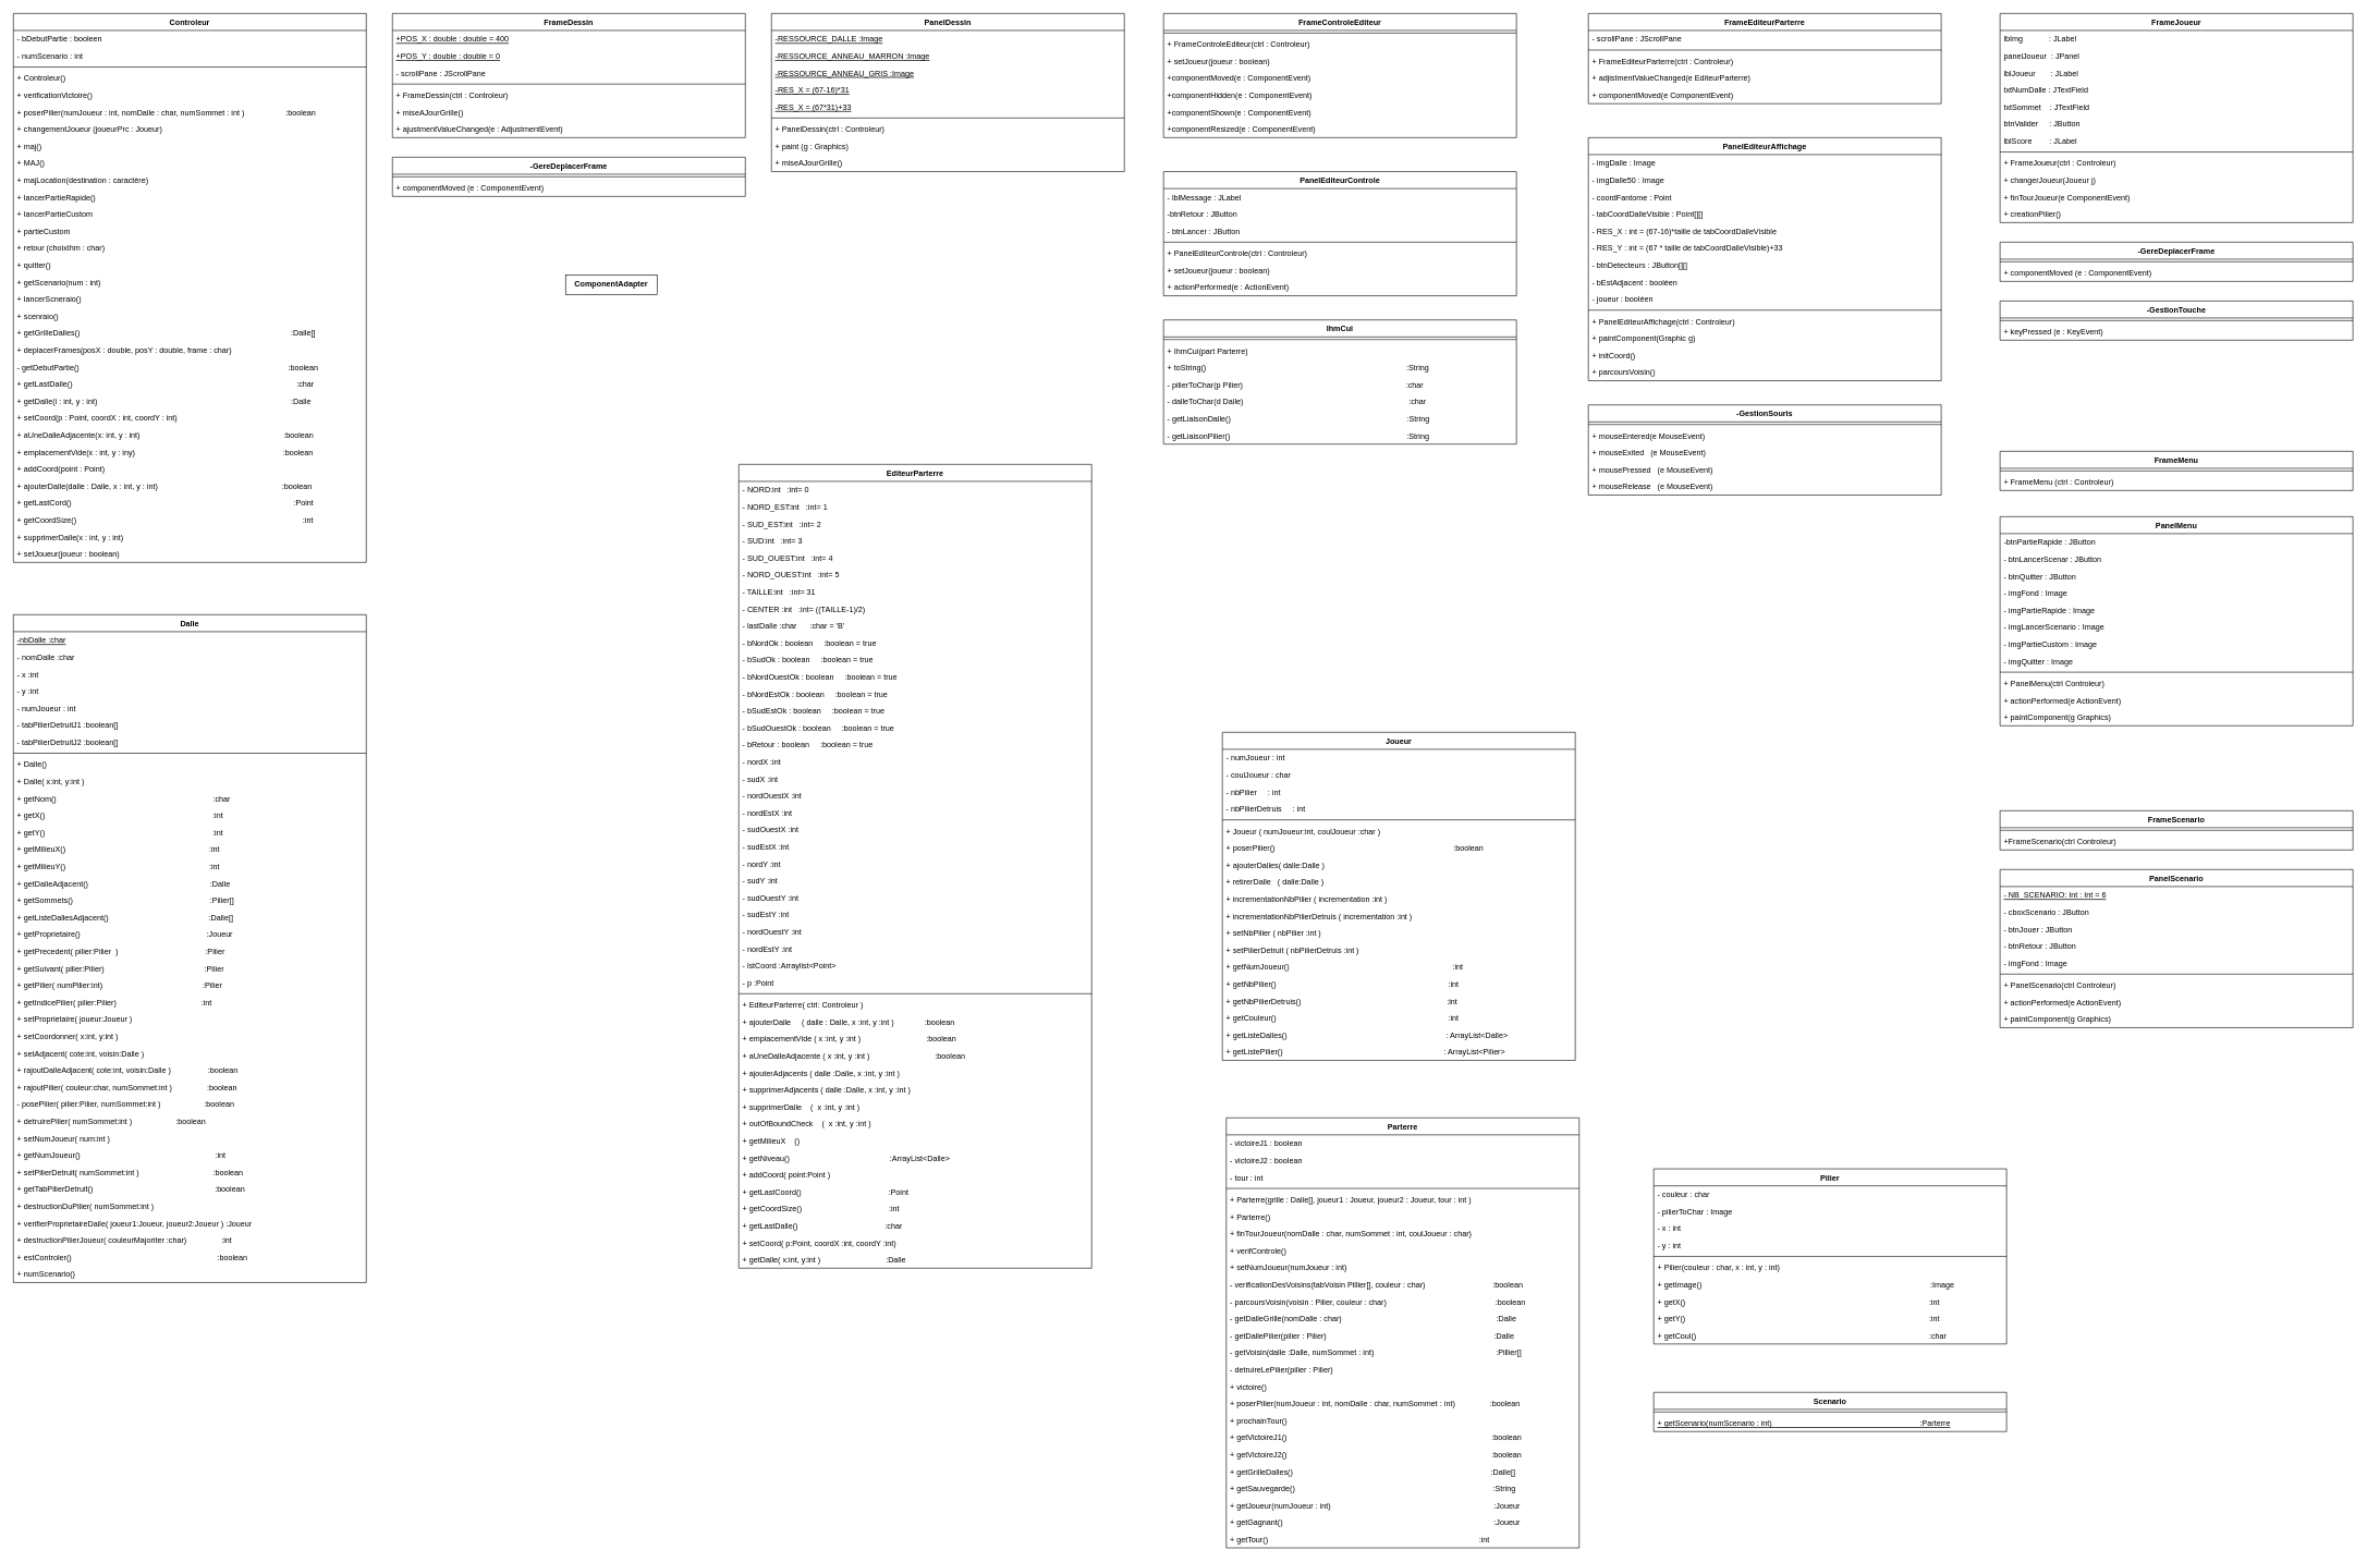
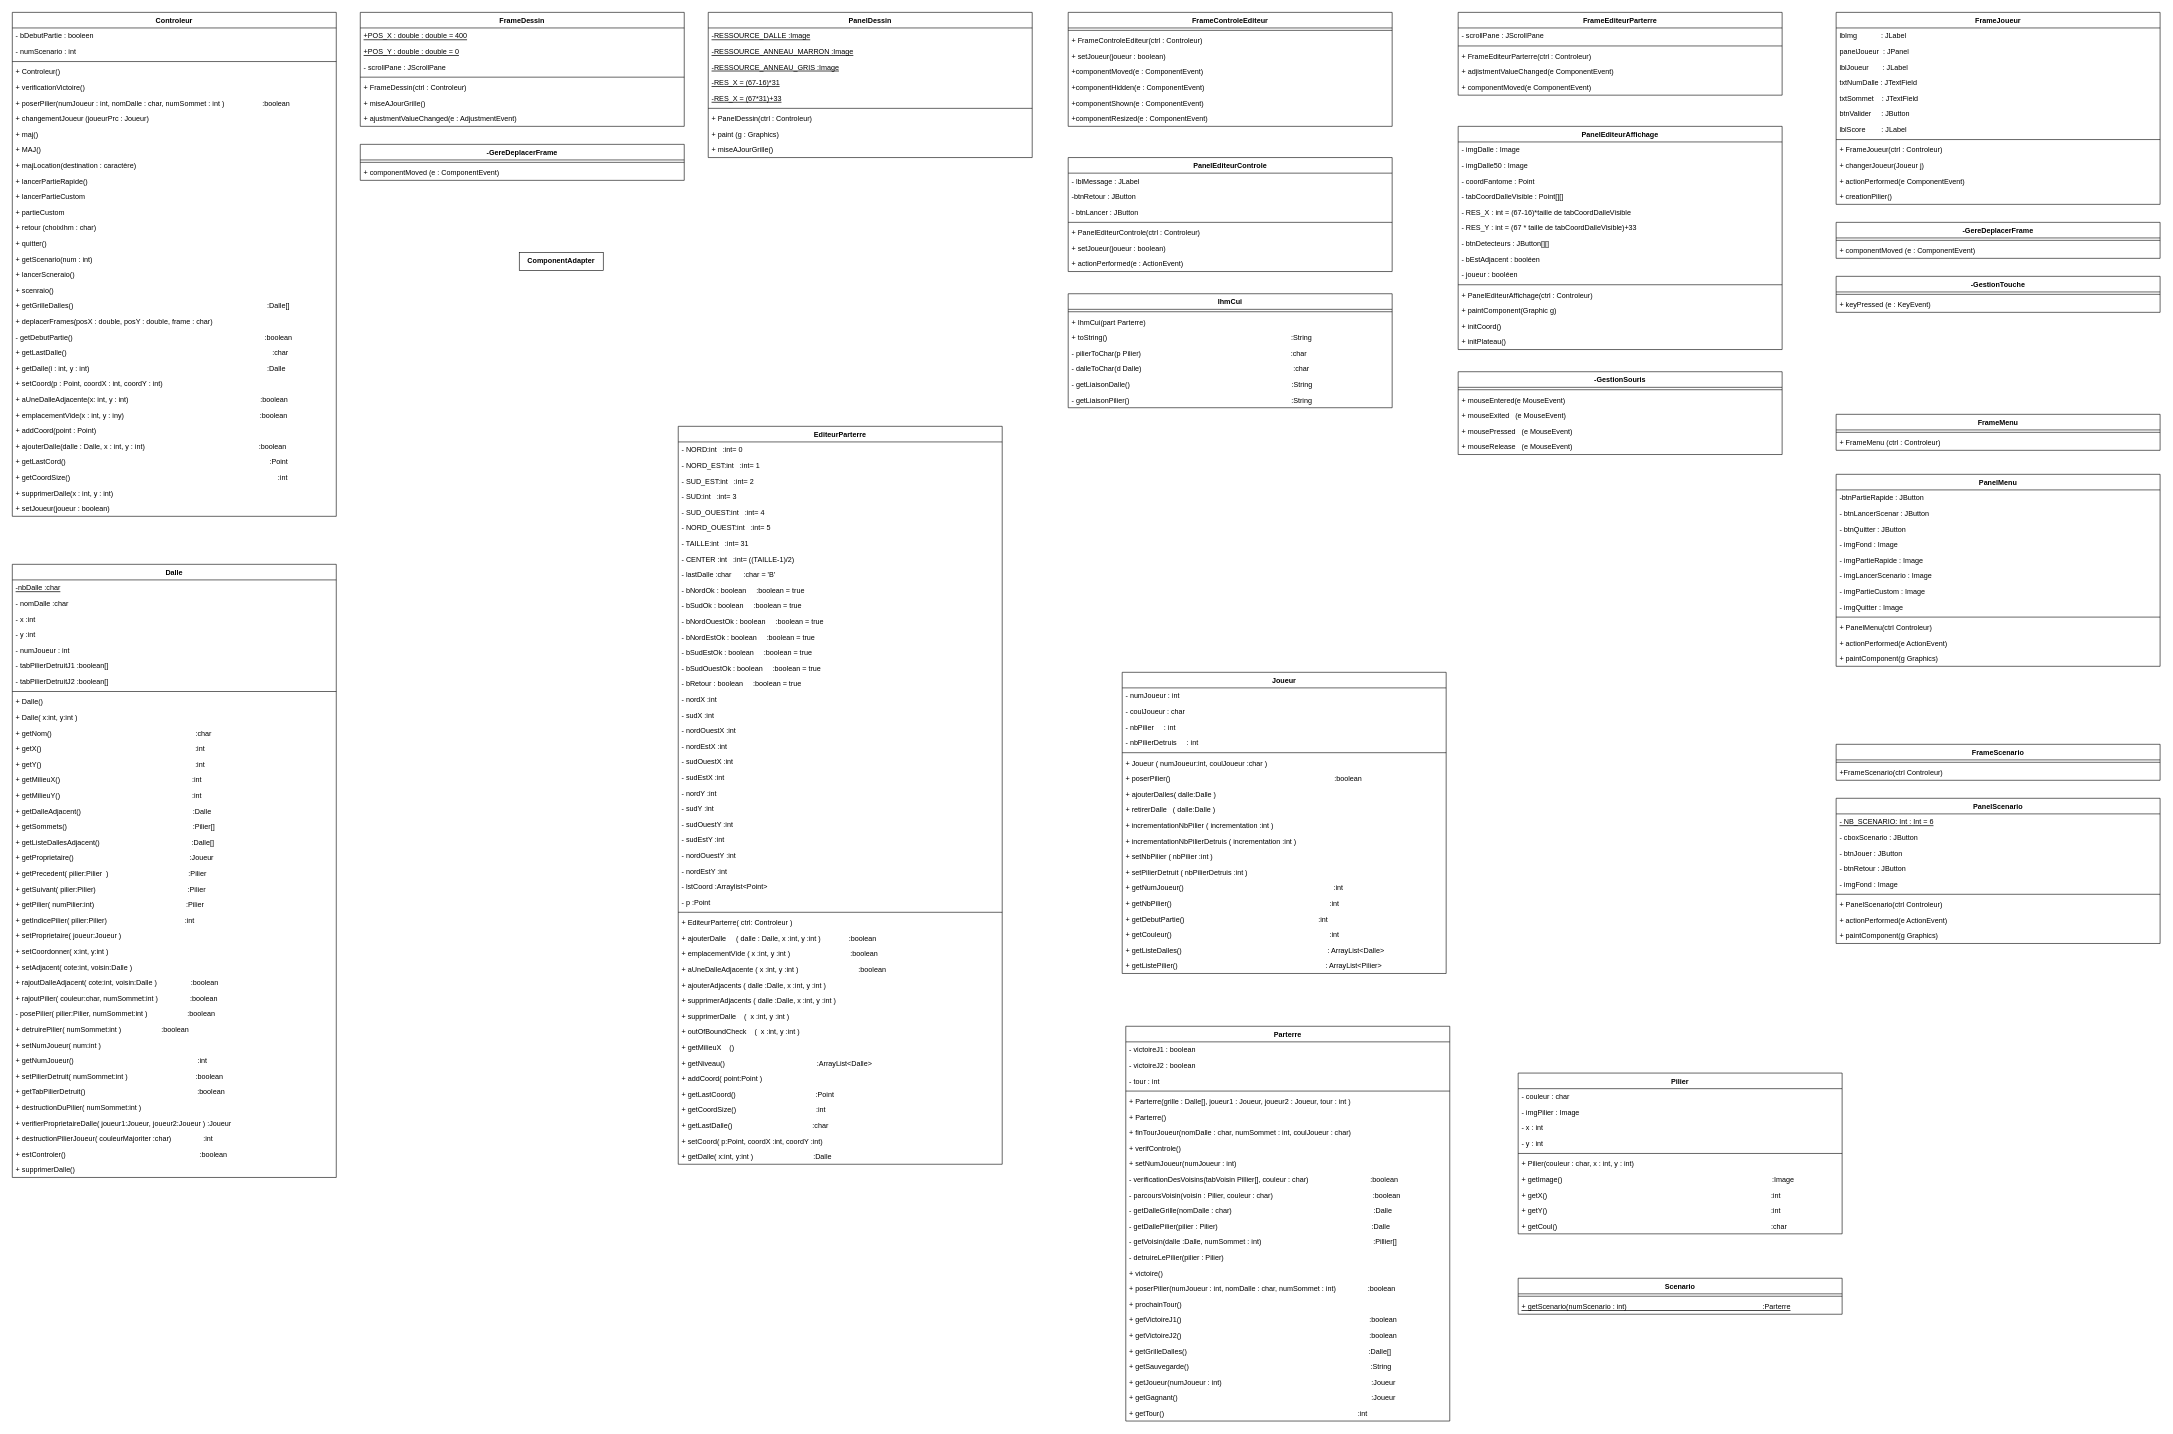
- <mxCell id="85" value="+ adjistmentValueChanged(e EditeurParterre)" style="text;strokeColor=none;fillColor=none;align=left;verticalAlign=top;spacingLeft=4;spacingRight=4;overflow=hidden;rotatable=0;points=[[0,0.5],[1,0.5]];portConstraint=eastwest;" vertex="1" parent="81"><mxGeometry y="86" width="540" height="26" as="geometry" /></mxCell>
+ <mxCell id="85" value="+ adjistmentValueChanged(e ComponentEvent)" style="text;strokeColor=none;fillColor=none;align=left;verticalAlign=top;spacingLeft=4;spacingRight=4;overflow=hidden;rotatable=0;points=[[0,0.5],[1,0.5]];portConstraint=eastwest;" vertex="1" parent="81"><mxGeometry y="86" width="540" height="26" as="geometry" /></mxCell>
- <mxCell id="119" value="+ finTourJoueur(e ComponentEvent)" style="text;strokeColor=none;fillColor=none;align=left;verticalAlign=top;spacingLeft=4;spacingRight=4;overflow=hidden;rotatable=0;points=[[0,0.5],[1,0.5]];portConstraint=eastwest;" vertex="1" parent="108"><mxGeometry y="268" width="540" height="26" as="geometry" /></mxCell>
+ <mxCell id="119" value="+ actionPerformed(e ComponentEvent)" style="text;strokeColor=none;fillColor=none;align=left;verticalAlign=top;spacingLeft=4;spacingRight=4;overflow=hidden;rotatable=0;points=[[0,0.5],[1,0.5]];portConstraint=eastwest;" vertex="1" parent="108"><mxGeometry y="268" width="540" height="26" as="geometry" /></mxCell>
- <mxCell id="107" value="+ parcoursVoisin()" style="text;strokeColor=none;fillColor=none;align=left;verticalAlign=top;spacingLeft=4;spacingRight=4;overflow=hidden;rotatable=0;points=[[0,0.5],[1,0.5]];portConstraint=eastwest;" vertex="1" parent="93"><mxGeometry y="346" width="540" height="26" as="geometry" /></mxCell>
+ <mxCell id="107" value="+ initPlateau()" style="text;strokeColor=none;fillColor=none;align=left;verticalAlign=top;spacingLeft=4;spacingRight=4;overflow=hidden;rotatable=0;points=[[0,0.5],[1,0.5]];portConstraint=eastwest;" vertex="1" parent="93"><mxGeometry y="346" width="540" height="26" as="geometry" /></mxCell>
- <mxCell id="260" value="+ getNbPilierDetruis()                                                                   :int" style="text;strokeColor=none;fillColor=none;align=left;verticalAlign=top;spacingLeft=4;spacingRight=4;overflow=hidden;rotatable=0;points=[[0,0.5],[1,0.5]];portConstraint=eastwest;" vertex="1" parent="244"><mxGeometry y="398" width="540" height="26" as="geometry" /></mxCell>
+ <mxCell id="260" value="+ getDebutPartie()                                                                   :int" style="text;strokeColor=none;fillColor=none;align=left;verticalAlign=top;spacingLeft=4;spacingRight=4;overflow=hidden;rotatable=0;points=[[0,0.5],[1,0.5]];portConstraint=eastwest;" vertex="1" parent="244"><mxGeometry y="398" width="540" height="26" as="geometry" /></mxCell>
- <mxCell id="292" value="- pilierToChar : Image" style="text;strokeColor=none;fillColor=none;align=left;verticalAlign=top;spacingLeft=4;spacingRight=4;overflow=hidden;rotatable=0;points=[[0,0.5],[1,0.5]];portConstraint=eastwest;fontStyle=0" vertex="1" parent="290"><mxGeometry y="52" width="540" height="26" as="geometry" /></mxCell>
+ <mxCell id="292" value="- imgPilier : Image" style="text;strokeColor=none;fillColor=none;align=left;verticalAlign=top;spacingLeft=4;spacingRight=4;overflow=hidden;rotatable=0;points=[[0,0.5],[1,0.5]];portConstraint=eastwest;fontStyle=0" vertex="1" parent="290"><mxGeometry y="52" width="540" height="26" as="geometry" /></mxCell>
- <mxCell id="195" value="+ numScenario()                                       " style="text;strokeColor=none;fillColor=none;align=left;verticalAlign=top;spacingLeft=4;spacingRight=4;overflow=hidden;rotatable=0;points=[[0,0.5],[1,0.5]];portConstraint=eastwest;" vertex="1" parent="156"><mxGeometry y="996" width="540" height="26" as="geometry" /></mxCell>
+ <mxCell id="195" value="+ supprimerDalle()                                       " style="text;strokeColor=none;fillColor=none;align=left;verticalAlign=top;spacingLeft=4;spacingRight=4;overflow=hidden;rotatable=0;points=[[0,0.5],[1,0.5]];portConstraint=eastwest;" vertex="1" parent="156"><mxGeometry y="996" width="540" height="26" as="geometry" /></mxCell>
